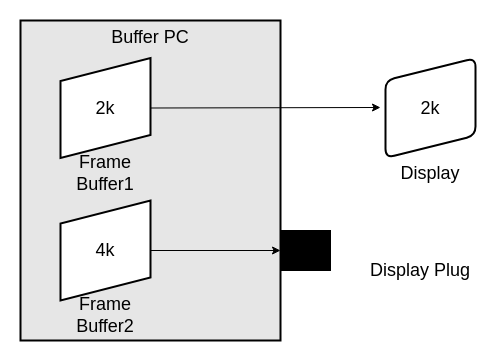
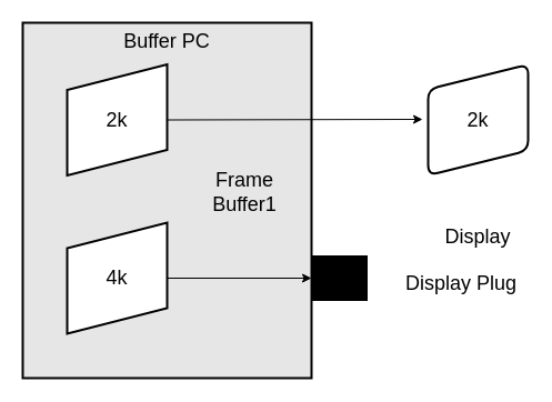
- <mxCell id="7" value="Frame Buffer1" style="text;html=1;strokeColor=none;fillColor=none;align=center;verticalAlign=middle;whiteSpace=wrap;rounded=0;strokeWidth=2;fontSize=18;" parent="1" vertex="1"><mxGeometry x="75" y="157.5" width="60" height="30" as="geometry" /></mxCell>
+ <mxCell id="7" value="Frame Buffer1" style="text;html=1;strokeColor=none;fillColor=none;align=center;verticalAlign=middle;whiteSpace=wrap;rounded=0;strokeWidth=2;fontSize=18;" parent="1" vertex="1"><mxGeometry x="190" y="157.5" width="60" height="30" as="geometry" /></mxCell>
- <mxCell id="6" value="Display" style="text;html=1;strokeColor=none;fillColor=none;align=center;verticalAlign=middle;whiteSpace=wrap;rounded=0;strokeWidth=2;fontSize=18;" parent="1" vertex="1"><mxGeometry x="400" y="157.5" width="60" height="30" as="geometry" /></mxCell>
+ <mxCell id="6" value="Display" style="text;html=1;strokeColor=none;fillColor=none;align=center;verticalAlign=middle;whiteSpace=wrap;rounded=0;strokeWidth=2;fontSize=18;" parent="1" vertex="1"><mxGeometry x="400" y="197.5" width="60" height="30" as="geometry" /></mxCell>
- <mxCell id="10" value="Display Plug" style="text;html=1;strokeColor=none;fillColor=none;align=center;verticalAlign=middle;whiteSpace=wrap;rounded=0;strokeWidth=2;fontSize=18;" vertex="1" parent="1"><mxGeometry x="365" y="255" width="110" height="30" as="geometry" /></mxCell>
+ <mxCell id="10" value="Display Plug" style="text;html=1;strokeColor=none;fillColor=none;align=center;verticalAlign=middle;whiteSpace=wrap;rounded=0;strokeWidth=2;fontSize=18;" vertex="1" parent="1"><mxGeometry x="360" y="240" width="110" height="30" as="geometry" /></mxCell>
- <mxCell id="11" value="Frame Buffer2" style="text;html=1;strokeColor=none;fillColor=none;align=center;verticalAlign=middle;whiteSpace=wrap;rounded=0;strokeWidth=2;fontSize=18;" vertex="1" parent="1"><mxGeometry x="75" y="300" width="60" height="30" as="geometry" /></mxCell>
